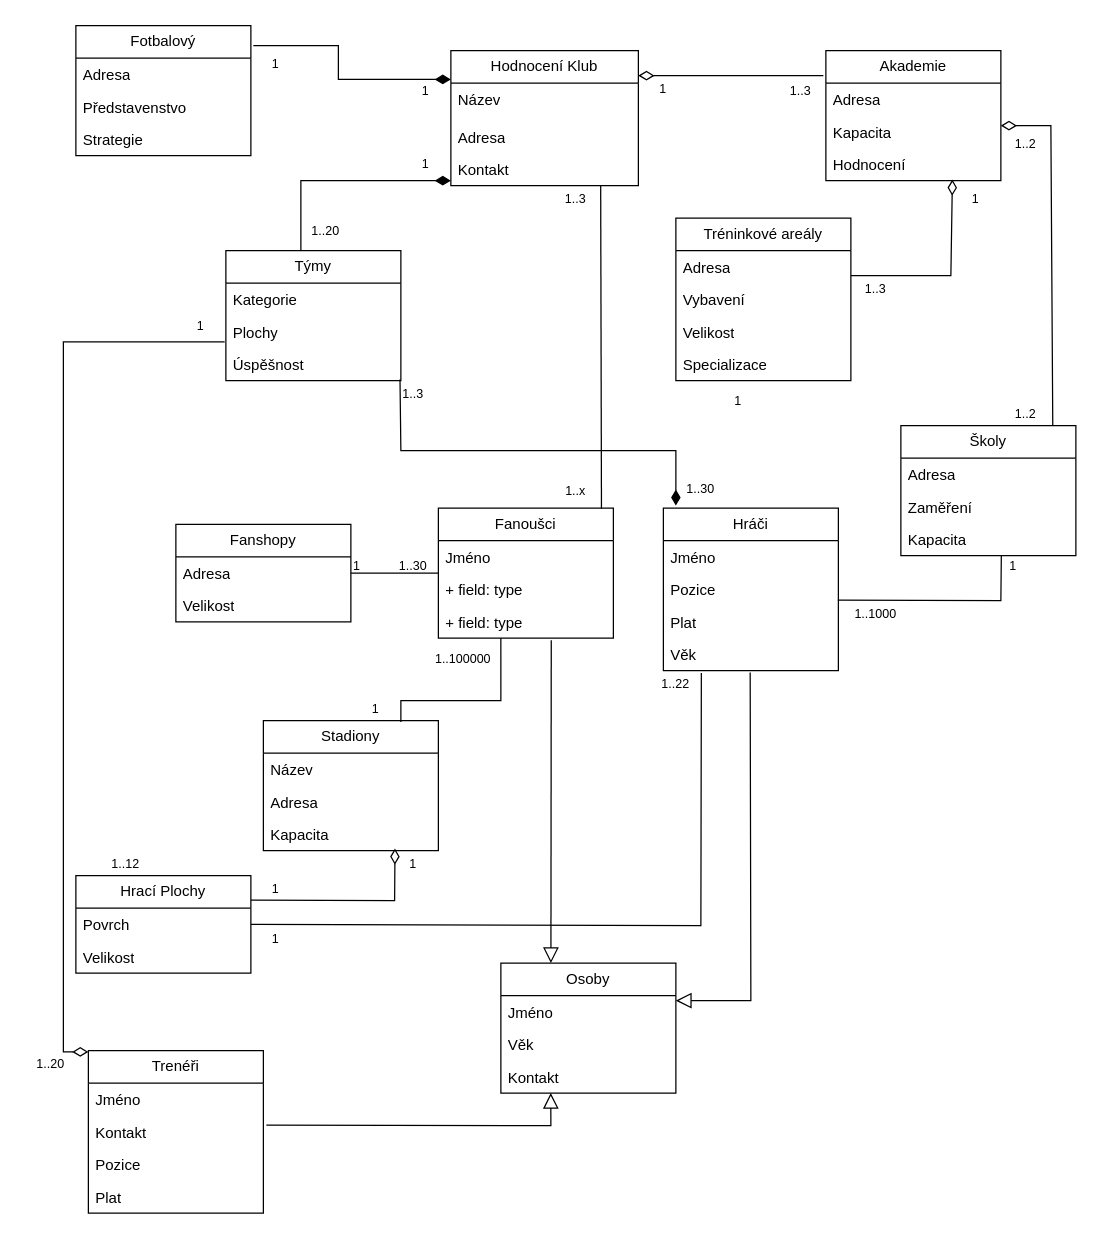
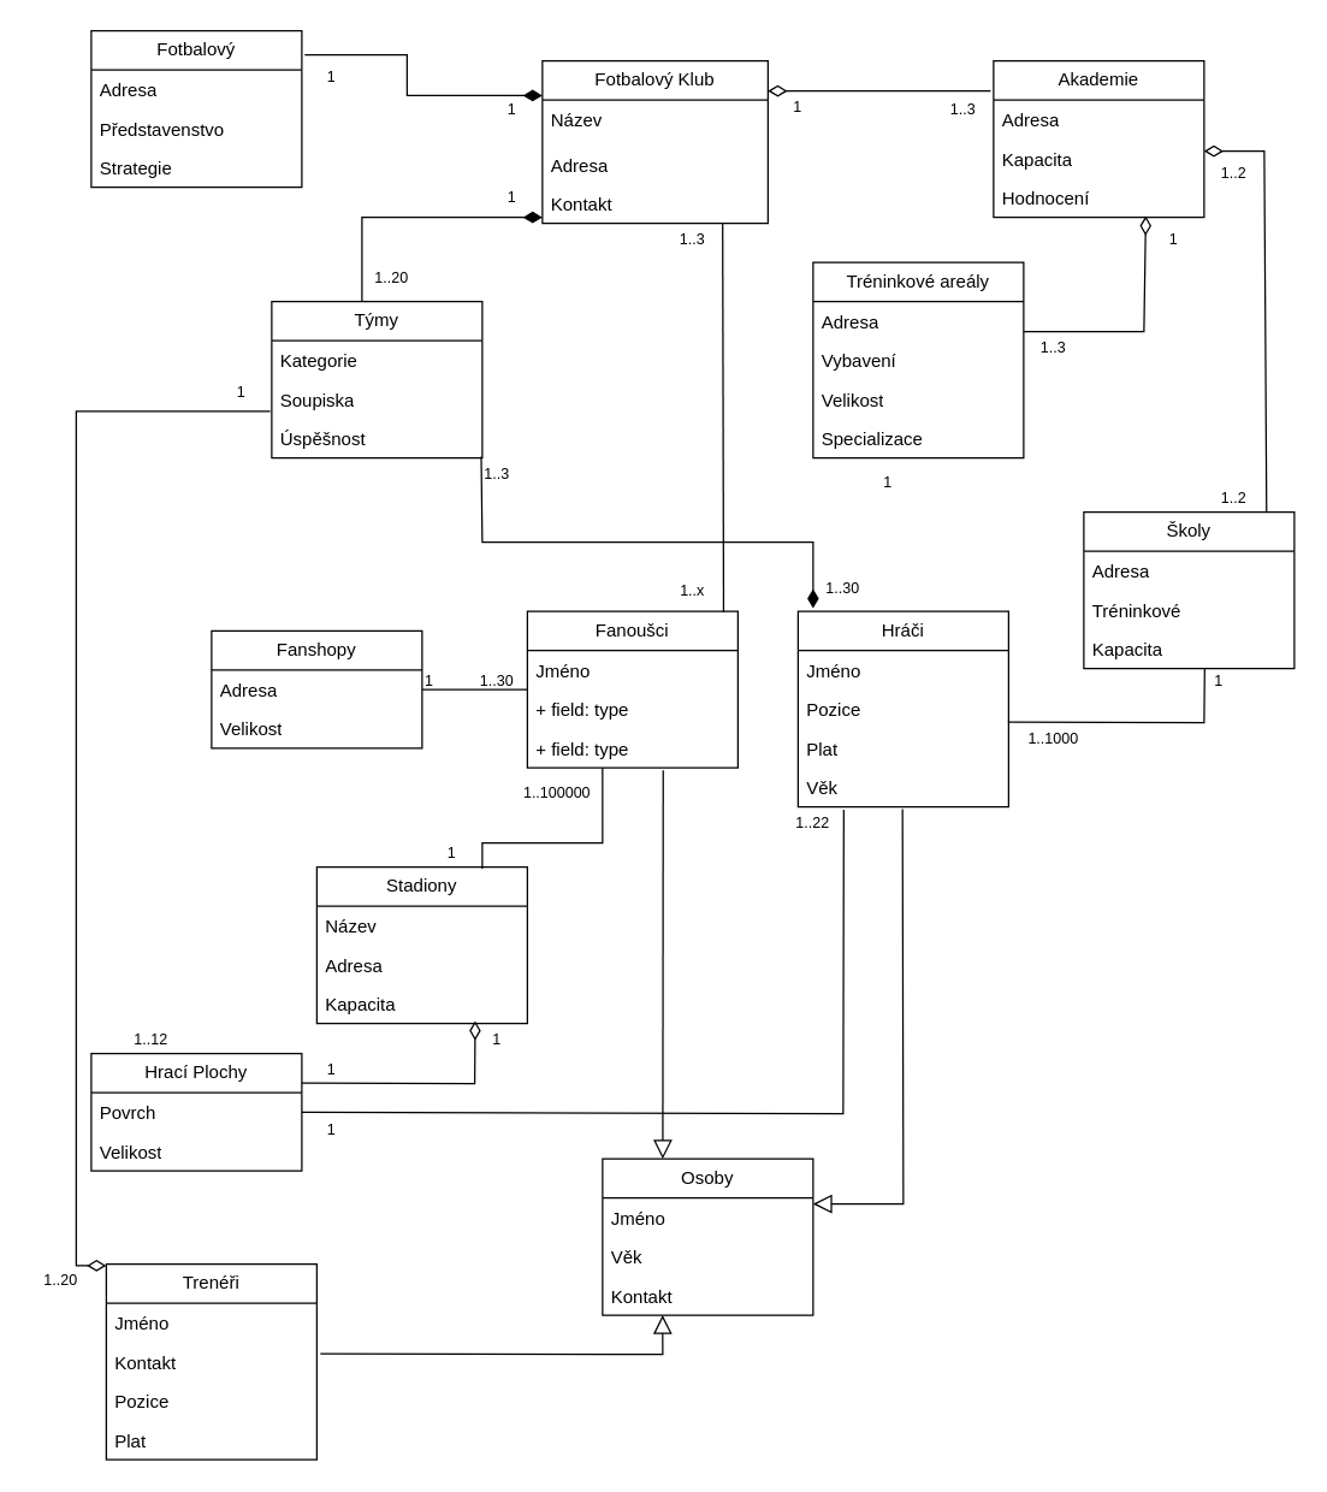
- <mxCell id="2" value="Hodnocení Klub" style="swimlane;fontStyle=0;childLayout=stackLayout;horizontal=1;startSize=26;fillColor=none;horizontalStack=0;resizeParent=1;resizeParentMax=0;resizeLast=0;collapsible=1;marginBottom=0;whiteSpace=wrap;html=1;" parent="1" vertex="1"><mxGeometry x="360" y="40" width="150" height="108" as="geometry" /></mxCell>
+ <mxCell id="2" value="Fotbalový Klub" style="swimlane;fontStyle=0;childLayout=stackLayout;horizontal=1;startSize=26;fillColor=none;horizontalStack=0;resizeParent=1;resizeParentMax=0;resizeLast=0;collapsible=1;marginBottom=0;whiteSpace=wrap;html=1;" parent="1" vertex="1"><mxGeometry x="360" y="40" width="150" height="108" as="geometry" /></mxCell>
- <mxCell id="40" value="Plochy" style="text;strokeColor=none;fillColor=none;align=left;verticalAlign=top;spacingLeft=4;spacingRight=4;overflow=hidden;rotatable=0;points=[[0,0.5],[1,0.5]];portConstraint=eastwest;whiteSpace=wrap;html=1;" vertex="1" parent="38"><mxGeometry y="52" width="140" height="26" as="geometry" /></mxCell>
+ <mxCell id="40" value="Soupiska" style="text;strokeColor=none;fillColor=none;align=left;verticalAlign=top;spacingLeft=4;spacingRight=4;overflow=hidden;rotatable=0;points=[[0,0.5],[1,0.5]];portConstraint=eastwest;whiteSpace=wrap;html=1;" vertex="1" parent="38"><mxGeometry y="52" width="140" height="26" as="geometry" /></mxCell>
- <mxCell id="36" value="Zaměření" style="text;strokeColor=none;fillColor=none;align=left;verticalAlign=top;spacingLeft=4;spacingRight=4;overflow=hidden;rotatable=0;points=[[0,0.5],[1,0.5]];portConstraint=eastwest;whiteSpace=wrap;html=1;" vertex="1" parent="34"><mxGeometry y="52" width="140" height="26" as="geometry" /></mxCell>
+ <mxCell id="36" value="Tréninkové" style="text;strokeColor=none;fillColor=none;align=left;verticalAlign=top;spacingLeft=4;spacingRight=4;overflow=hidden;rotatable=0;points=[[0,0.5],[1,0.5]];portConstraint=eastwest;whiteSpace=wrap;html=1;" vertex="1" parent="34"><mxGeometry y="52" width="140" height="26" as="geometry" /></mxCell>
